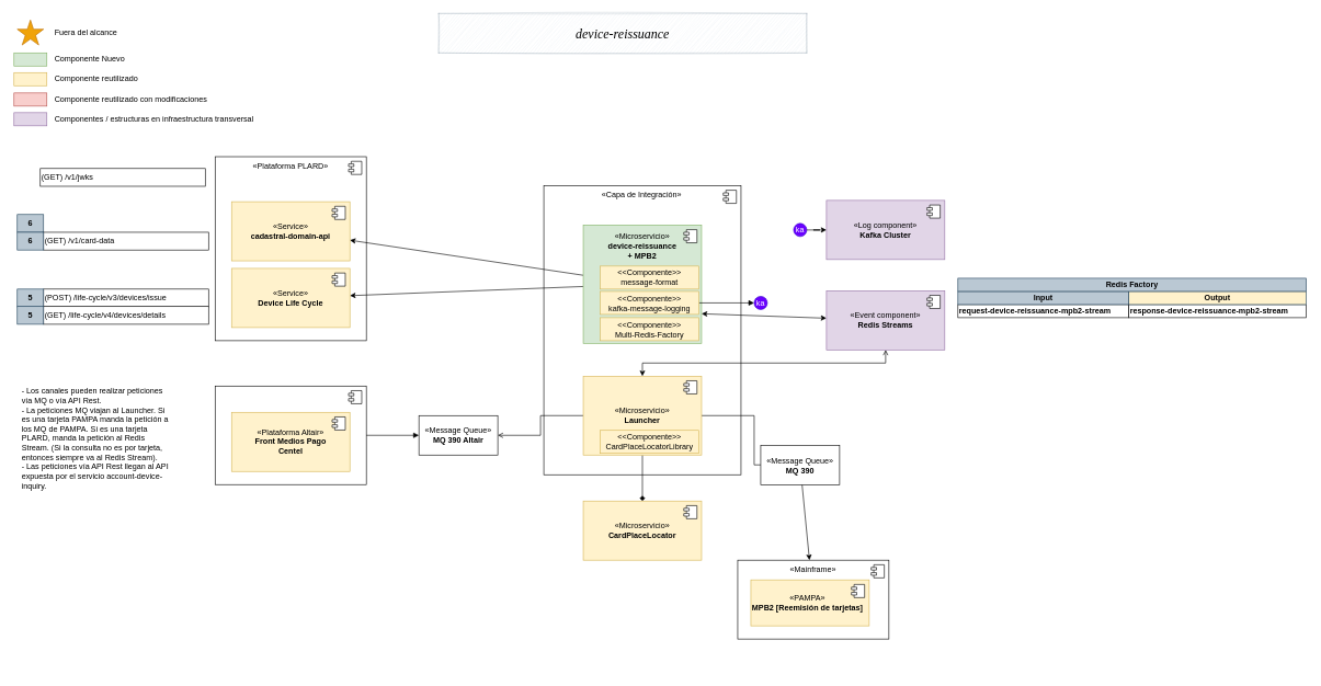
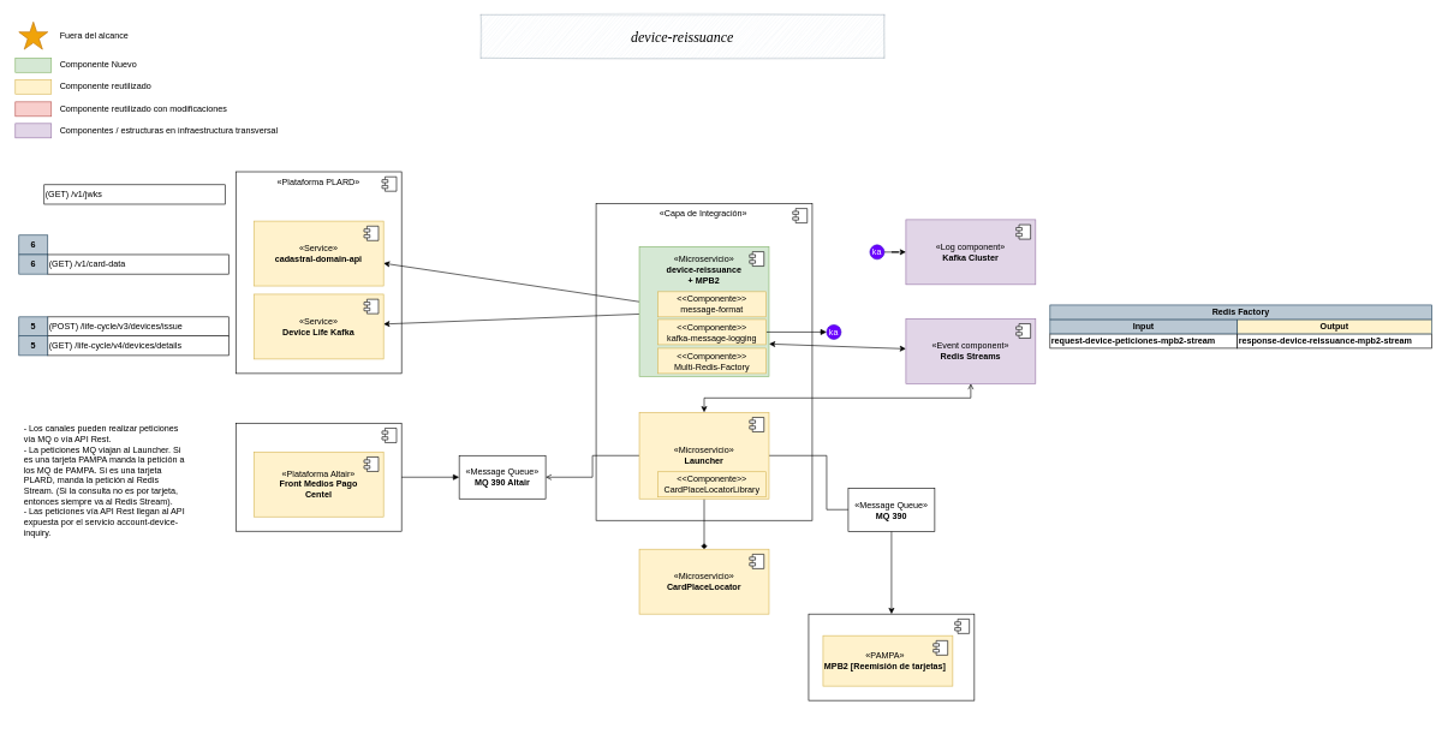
- <mxCell id="43" value="&lt;div&gt;«Service»&lt;b&gt;&lt;br&gt;&lt;/b&gt;&lt;/div&gt;&lt;div&gt;&lt;div style=&quot;&quot;&gt;&lt;b&gt;Device Life Cycle&lt;/b&gt;&lt;/div&gt;&lt;/div&gt;" style="html=1;dropTarget=0;whiteSpace=wrap;fillColor=#fff2cc;strokeColor=#d6b656;" parent="1" vertex="1"><mxGeometry x="351" y="408" width="180" height="90" as="geometry" /></mxCell>
+ <mxCell id="43" value="&lt;div&gt;«Service»&lt;b&gt;&lt;br&gt;&lt;/b&gt;&lt;/div&gt;&lt;div&gt;&lt;div style=&quot;&quot;&gt;&lt;b&gt;Device Life Kafka&lt;/b&gt;&lt;/div&gt;&lt;/div&gt;" style="html=1;dropTarget=0;whiteSpace=wrap;fillColor=#fff2cc;strokeColor=#d6b656;" parent="1" vertex="1"><mxGeometry x="351" y="408" width="180" height="90" as="geometry" /></mxCell>
- <mxCell id="59" value="&lt;font style=&quot;color: rgb(0, 0, 0);&quot;&gt;&lt;b style=&quot;font-size: 12px; text-align: center;&quot;&gt;request-&lt;/b&gt;&lt;b style=&quot;font-size: 12px; text-align: center;&quot;&gt;device-reissuance&lt;/b&gt;&lt;b style=&quot;font-size: 12px; text-align: center;&quot;&gt;-mpb2&lt;/b&gt;&lt;b style=&quot;font-size: 12px;&quot;&gt;-stream&lt;/b&gt;&lt;/font&gt;" style="rounded=0;whiteSpace=wrap;html=1;align=left;fontSize=11;" parent="1" vertex="1"><mxGeometry x="1456" y="463" width="260" height="20" as="geometry" /></mxCell>
+ <mxCell id="59" value="&lt;font style=&quot;color: rgb(0, 0, 0);&quot;&gt;&lt;b style=&quot;font-size: 12px; text-align: center;&quot;&gt;request-&lt;/b&gt;&lt;b style=&quot;font-size: 12px; text-align: center;&quot;&gt;device-peticiones&lt;/b&gt;&lt;b style=&quot;font-size: 12px; text-align: center;&quot;&gt;-mpb2&lt;/b&gt;&lt;b style=&quot;font-size: 12px;&quot;&gt;-stream&lt;/b&gt;&lt;/font&gt;" style="rounded=0;whiteSpace=wrap;html=1;align=left;fontSize=11;" parent="1" vertex="1"><mxGeometry x="1456" y="463" width="260" height="20" as="geometry" /></mxCell>
- <mxCell id="37" value="&lt;div&gt;«Message Queue»&lt;b&gt;&lt;br&gt;&lt;/b&gt;&lt;/div&gt;&lt;div&gt;&lt;b&gt;MQ 390&lt;/b&gt;&lt;/div&gt;" style="rounded=0;whiteSpace=wrap;html=1;" parent="1" vertex="1"><mxGeometry x="1156" y="677.5" width="120" height="60" as="geometry" /></mxCell>
+ <mxCell id="37" value="&lt;div&gt;«Message Queue»&lt;b&gt;&lt;br&gt;&lt;/b&gt;&lt;/div&gt;&lt;div&gt;&lt;b&gt;MQ 390&lt;/b&gt;&lt;/div&gt;" style="rounded=0;whiteSpace=wrap;html=1;" parent="1" vertex="1"><mxGeometry x="1176" y="677.5" width="120" height="60" as="geometry" /></mxCell>
- <mxCell id="38" value="&lt;div&gt;«Mainframe»&lt;/div&gt;" style="text;html=1;align=center;verticalAlign=middle;whiteSpace=wrap;rounded=0;" parent="1" vertex="1"><mxGeometry x="1176" y="852" width="120" height="30" as="geometry" /></mxCell>
